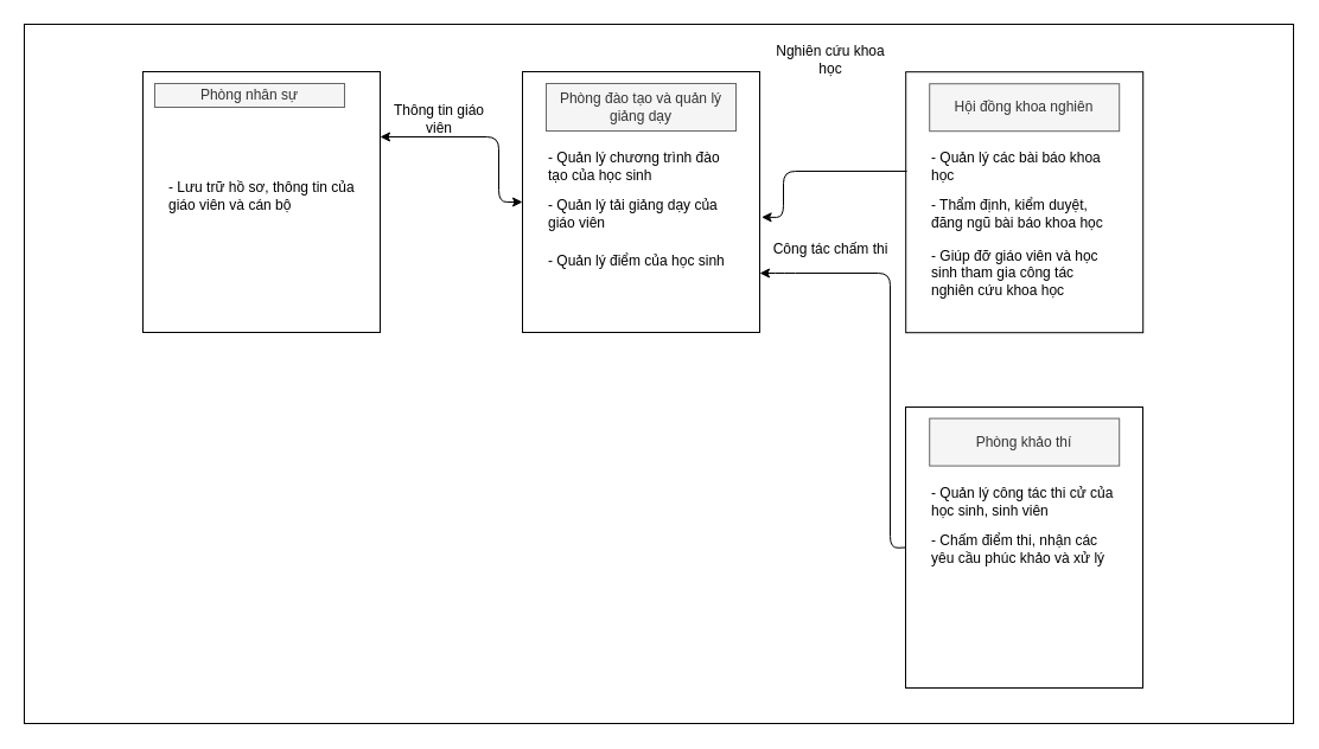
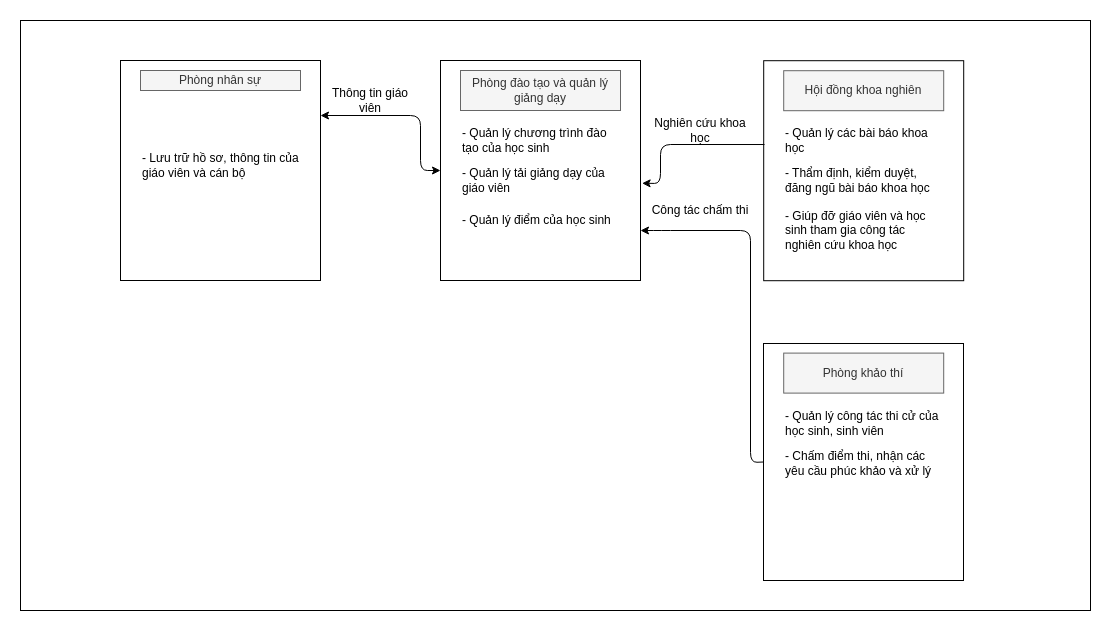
- <mxCell id="18" value="Nghiên cứu khoa học" style="text;html=1;strokeColor=none;fillColor=none;align=center;verticalAlign=middle;whiteSpace=wrap;rounded=0;" vertex="1" parent="1"><mxGeometry x="650" y="40" width="100" height="20" as="geometry" /></mxCell>
+ <mxCell id="18" value="Nghiên cứu khoa học" style="text;html=1;strokeColor=none;fillColor=none;align=center;verticalAlign=middle;whiteSpace=wrap;rounded=0;" vertex="1" parent="1"><mxGeometry x="650" y="120" width="100" height="20" as="geometry" /></mxCell>
- <mxCell id="4" value="Phòng nhân sự" style="text;html=1;strokeColor=#666666;fillColor=#f5f5f5;align=center;verticalAlign=middle;whiteSpace=wrap;rounded=0;fontColor=#333333;" vertex="1" parent="1"><mxGeometry x="130" y="70" width="160" height="20" as="geometry" /></mxCell>
+ <mxCell id="4" value="Phòng nhân sự" style="text;html=1;strokeColor=#666666;fillColor=#f5f5f5;align=center;verticalAlign=middle;whiteSpace=wrap;rounded=0;fontColor=#333333;" vertex="1" parent="1"><mxGeometry x="140" y="70" width="160" height="20" as="geometry" /></mxCell>
